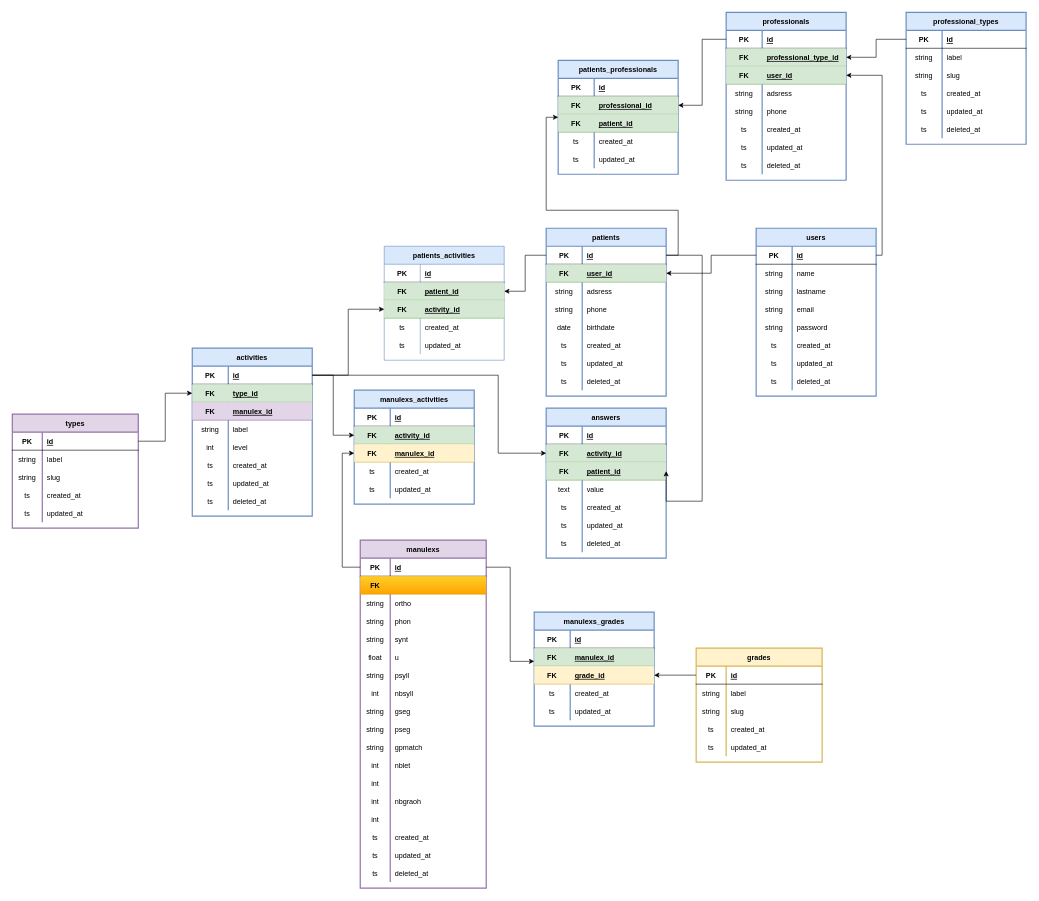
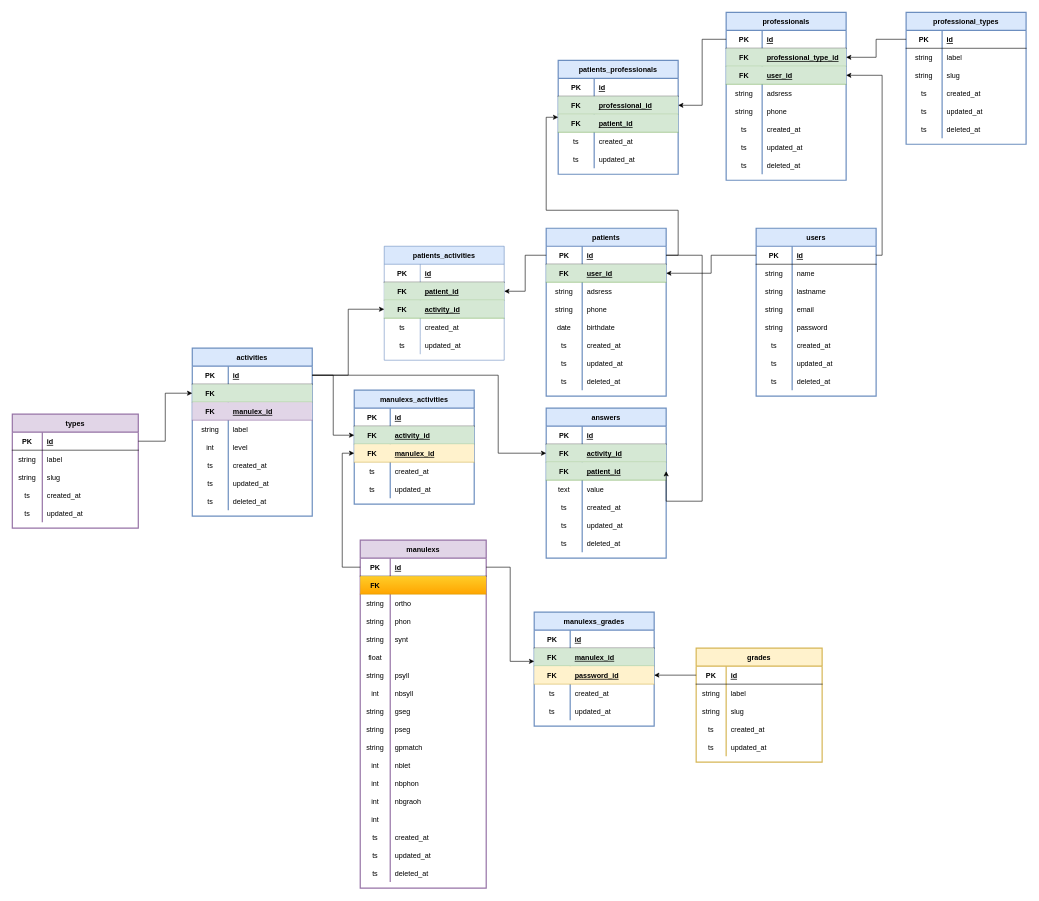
- <mxCell id="112" value="type_id" style="shape=partialRectangle;connectable=0;fillColor=none;top=0;left=0;bottom=0;right=0;align=left;spacingLeft=6;fontStyle=5;overflow=hidden;fontColor=default;" parent="110" vertex="1"><mxGeometry x="60" width="140" height="30" as="geometry"><mxRectangle width="140" height="30" as="alternateBounds" /></mxGeometry></mxCell>
- <mxCell id="45" value="u" style="shape=partialRectangle;connectable=0;fillColor=none;top=0;left=0;bottom=0;right=0;align=left;spacingLeft=6;overflow=hidden;" parent="43" vertex="1"><mxGeometry x="50" width="160" height="30" as="geometry"><mxRectangle width="160" height="30" as="alternateBounds" /></mxGeometry></mxCell>
- <mxCell id="216" value="grade_id" style="shape=partialRectangle;connectable=0;fillColor=none;top=0;left=0;bottom=0;right=0;align=left;spacingLeft=6;fontStyle=5;overflow=hidden;fontColor=default;" vertex="1" parent="214"><mxGeometry x="60" width="140" height="30" as="geometry"><mxRectangle width="140" height="30" as="alternateBounds" /></mxGeometry></mxCell>
+ <mxCell id="216" value="password_id" style="shape=partialRectangle;connectable=0;fillColor=none;top=0;left=0;bottom=0;right=0;align=left;spacingLeft=6;fontStyle=5;overflow=hidden;fontColor=default;" vertex="1" parent="214"><mxGeometry x="60" width="140" height="30" as="geometry"><mxRectangle width="140" height="30" as="alternateBounds" /></mxGeometry></mxCell>
+ <mxCell id="66" value="nbphon" style="shape=partialRectangle;connectable=0;fillColor=none;top=0;left=0;bottom=0;right=0;align=left;spacingLeft=6;overflow=hidden;" vertex="1" parent="64"><mxGeometry x="50" width="160" height="30" as="geometry"><mxRectangle width="160" height="30" as="alternateBounds" /></mxGeometry></mxCell>
